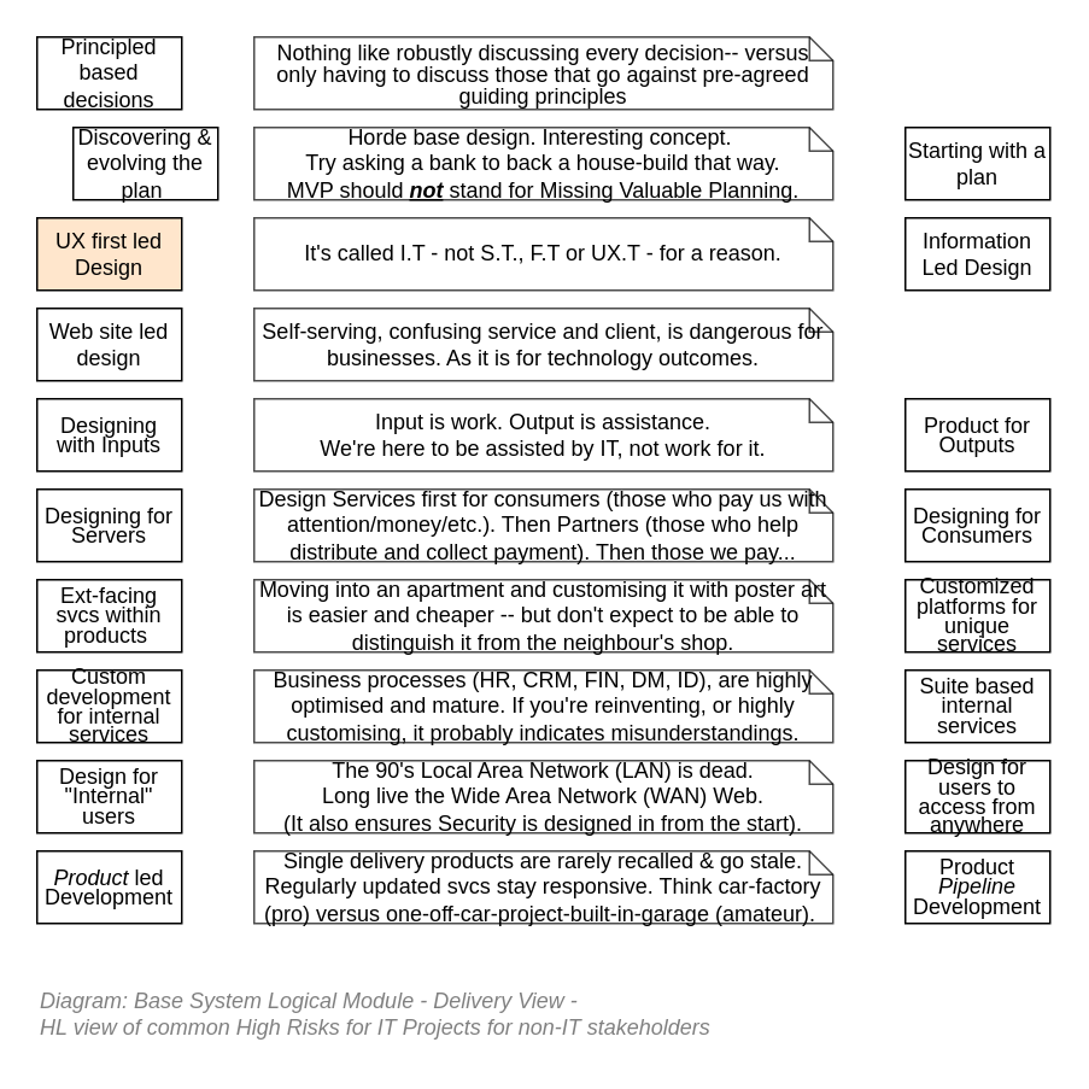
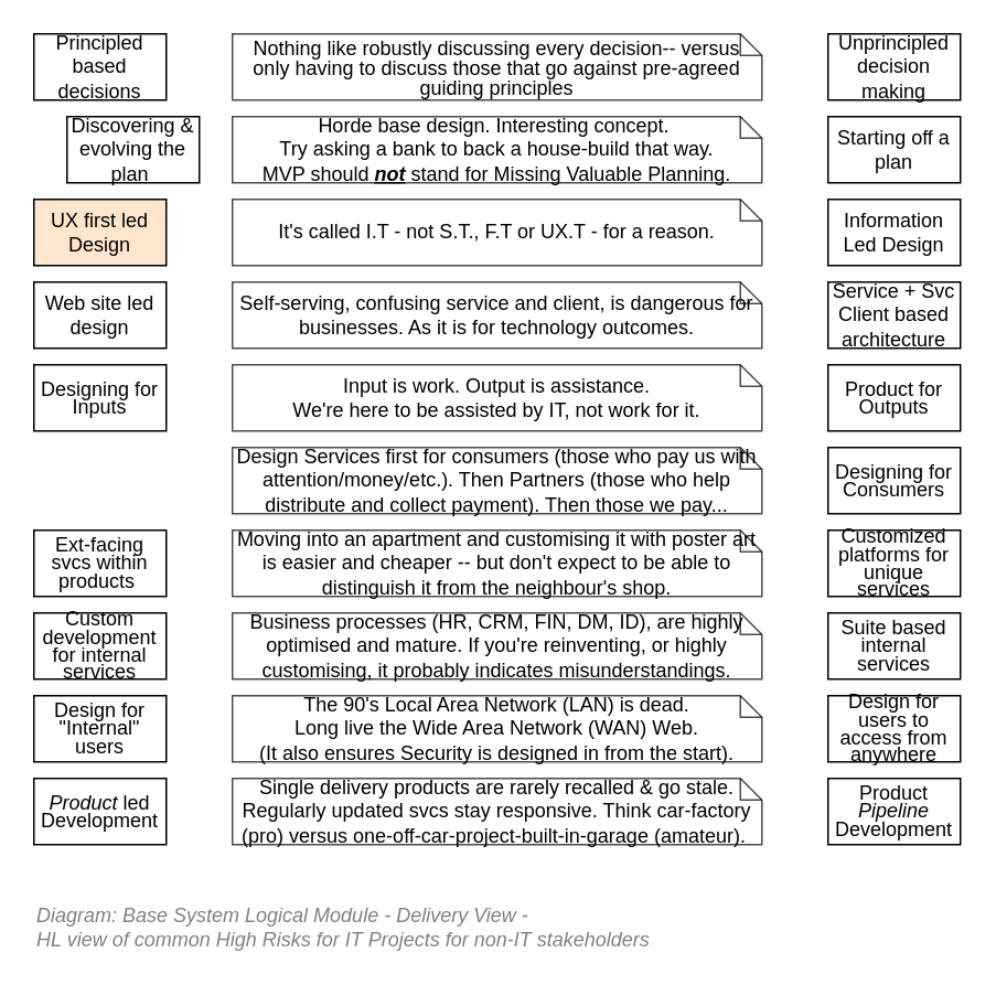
+ <mxCell id="11" value="Unprincipled decision making" style="rounded=0;whiteSpace=wrap;html=1;" vertex="1" parent="1"><mxGeometry x="500" y="20" width="80" height="40" as="geometry" /></mxCell>
- <mxCell id="17" value="Starting with a plan" style="rounded=0;whiteSpace=wrap;html=1;" vertex="1" parent="1"><mxGeometry x="500" y="70" width="80" height="40" as="geometry" /></mxCell>
+ <mxCell id="17" value="Starting off a plan" style="rounded=0;whiteSpace=wrap;html=1;" vertex="1" parent="1"><mxGeometry x="500" y="70" width="80" height="40" as="geometry" /></mxCell>
+ <mxCell id="5" value="Service + Svc Client based architecture" style="rounded=0;whiteSpace=wrap;html=1;" vertex="1" parent="1"><mxGeometry x="500" y="170" width="80" height="40" as="geometry" /></mxCell>
- <mxCell id="20" value="&lt;p style=&quot;line-height: 90%&quot;&gt;Designing with Inputs&lt;/p&gt;" style="rounded=0;whiteSpace=wrap;html=1;" vertex="1" parent="1"><mxGeometry x="20" y="220" width="80" height="40" as="geometry" /></mxCell>
+ <mxCell id="20" value="&lt;p style=&quot;line-height: 90%&quot;&gt;Designing for Inputs&lt;/p&gt;" style="rounded=0;whiteSpace=wrap;html=1;" vertex="1" parent="1"><mxGeometry x="20" y="220" width="80" height="40" as="geometry" /></mxCell>
- <mxCell id="29" value="&lt;p style=&quot;line-height: 90%&quot;&gt;Designing for Servers&lt;/p&gt;" style="rounded=0;whiteSpace=wrap;html=1;" vertex="1" parent="1"><mxGeometry x="20" y="270" width="80" height="40" as="geometry" /></mxCell>
